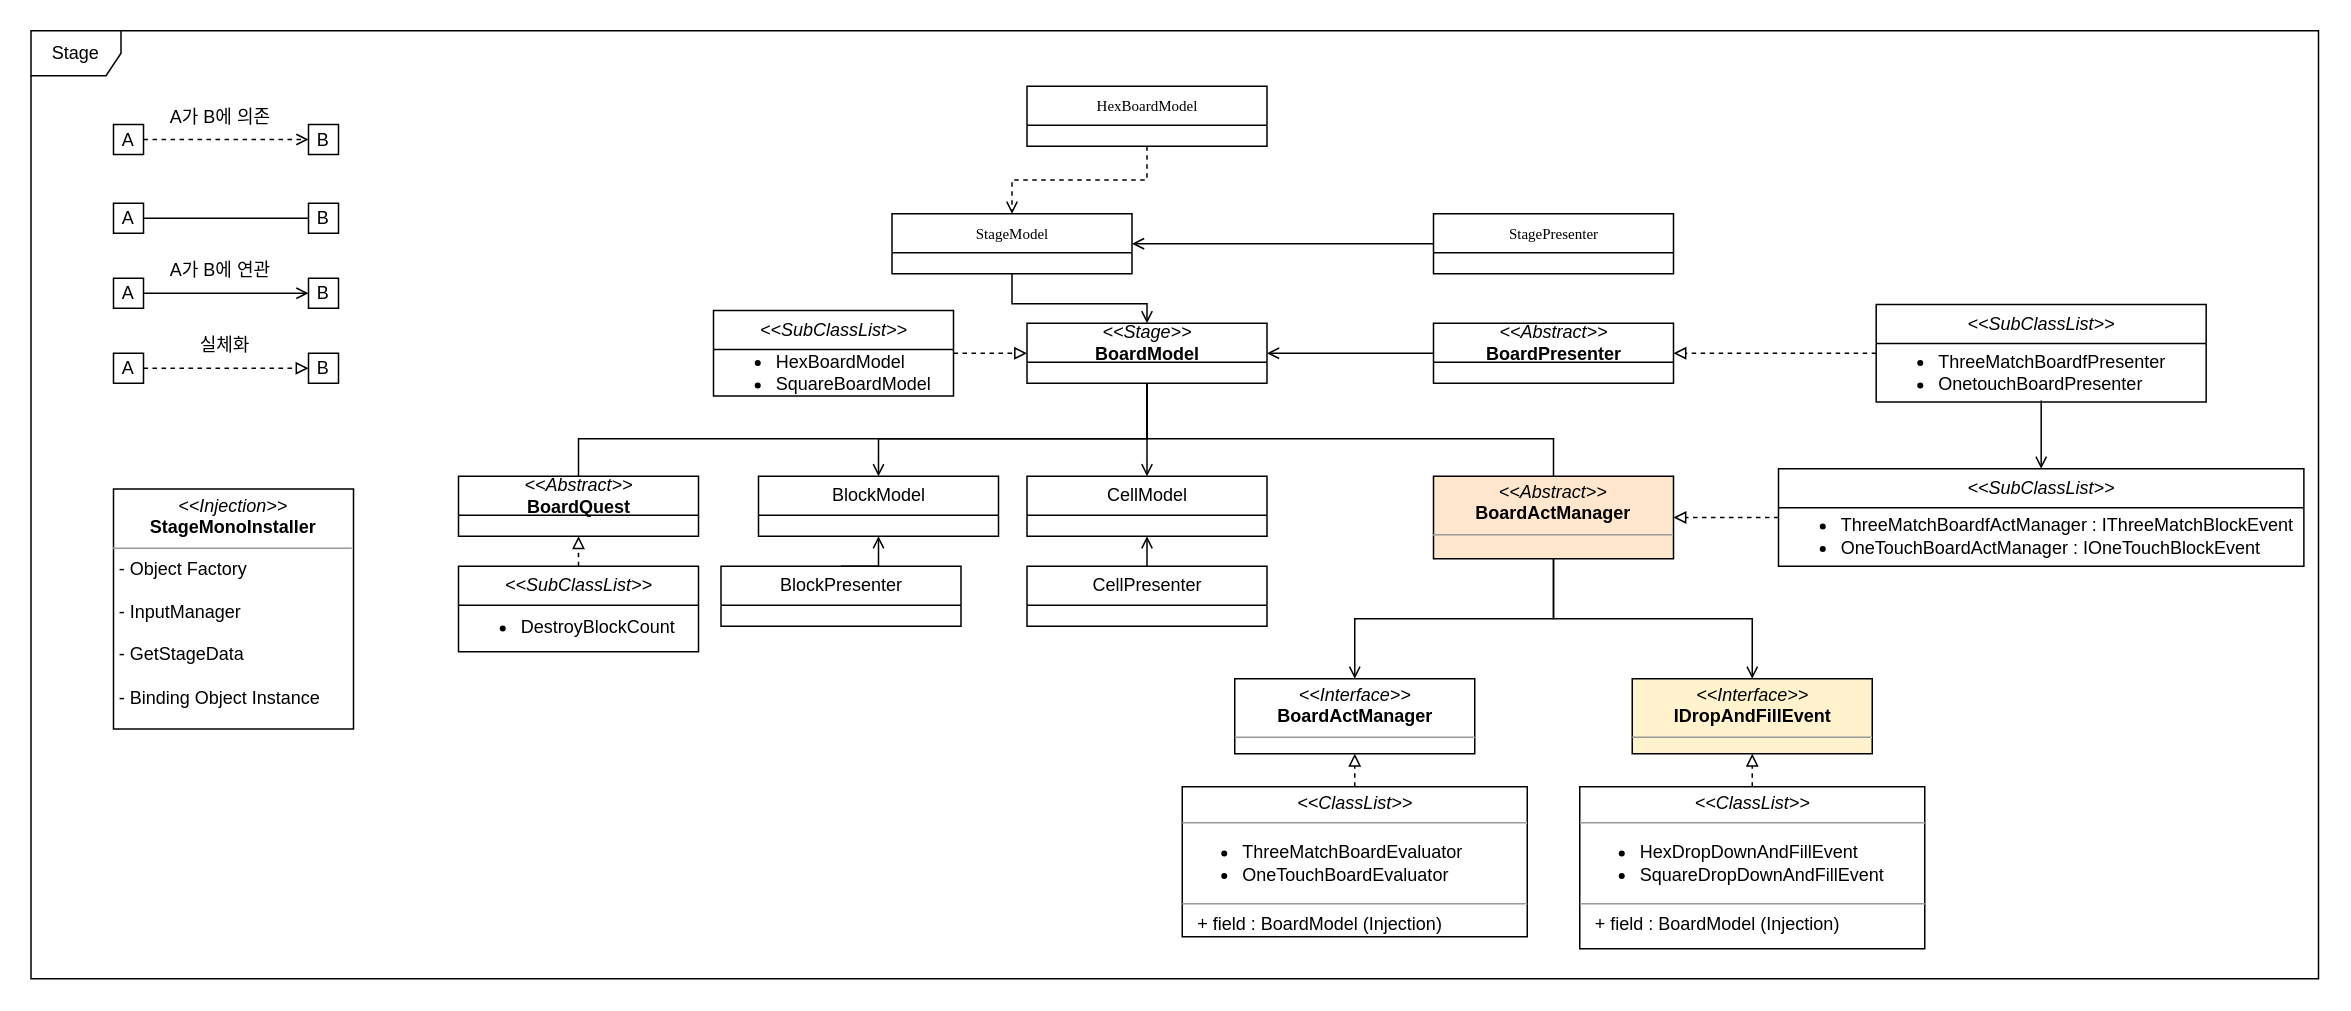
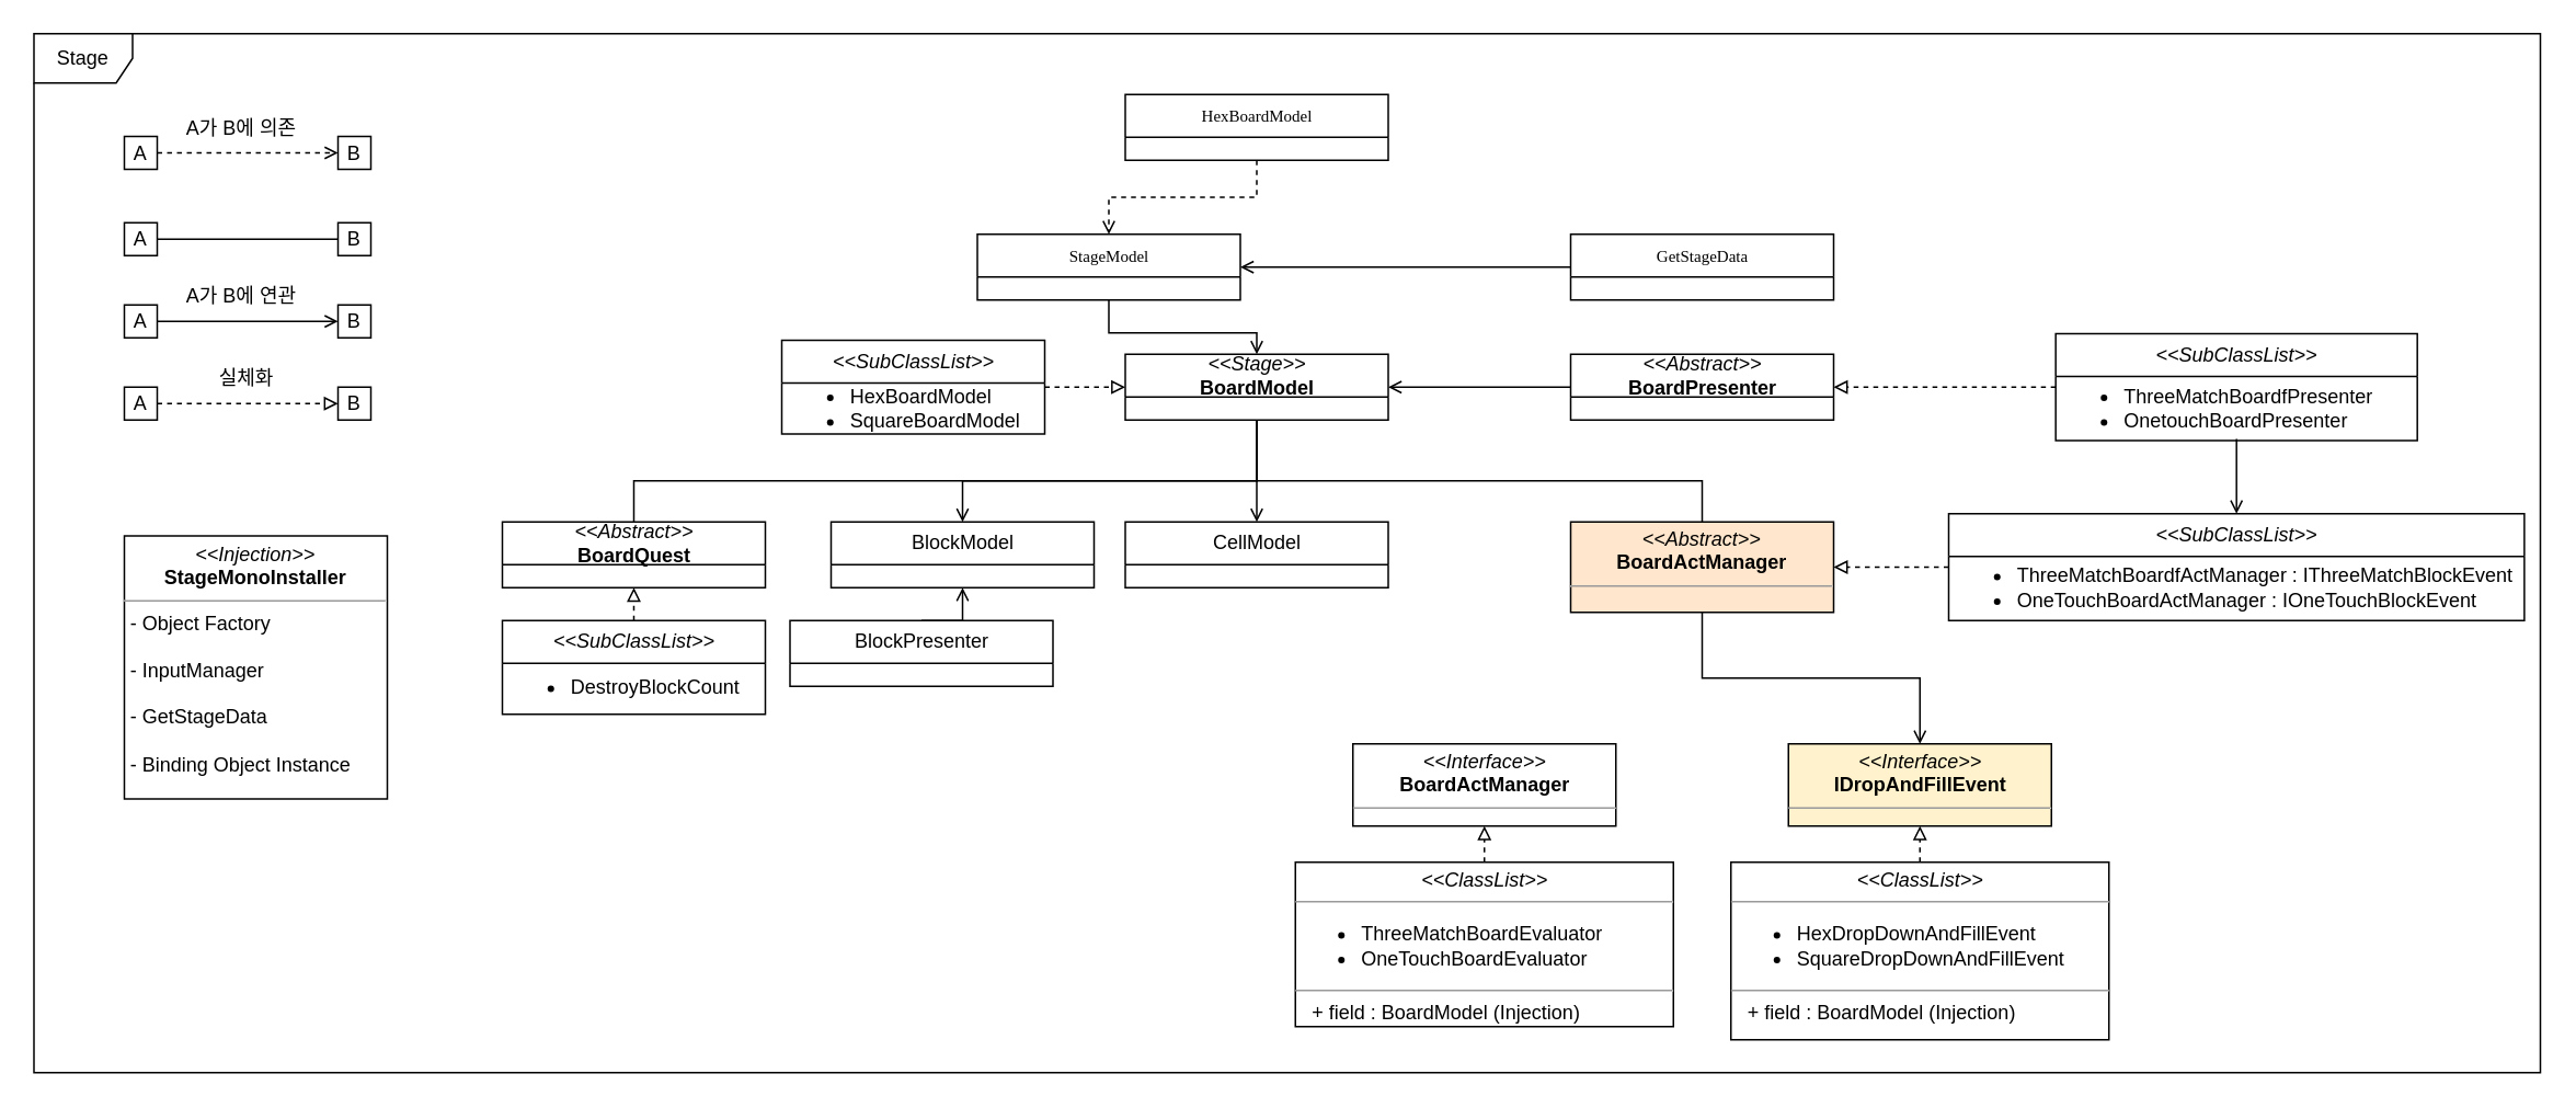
- <mxCell id="10" value="StagePresenter" style="swimlane;html=1;fontStyle=0;childLayout=stackLayout;horizontal=1;startSize=26;fillColor=none;horizontalStack=0;resizeParent=1;resizeLast=0;collapsible=1;marginBottom=0;swimlaneFillColor=#ffffff;rounded=0;shadow=0;comic=0;labelBackgroundColor=none;strokeWidth=1;fontFamily=Verdana;fontSize=10;align=center;" parent="1" vertex="1"><mxGeometry x="955" y="142" width="160" height="40" as="geometry" /></mxCell>
+ <mxCell id="10" value="GetStageData" style="swimlane;html=1;fontStyle=0;childLayout=stackLayout;horizontal=1;startSize=26;fillColor=none;horizontalStack=0;resizeParent=1;resizeLast=0;collapsible=1;marginBottom=0;swimlaneFillColor=#ffffff;rounded=0;shadow=0;comic=0;labelBackgroundColor=none;strokeWidth=1;fontFamily=Verdana;fontSize=10;align=center;" parent="1" vertex="1"><mxGeometry x="955" y="142" width="160" height="40" as="geometry" /></mxCell>
- <mxCell id="19" style="edgeStyle=orthogonalEdgeStyle;rounded=0;orthogonalLoop=1;jettySize=auto;html=1;exitX=0.5;exitY=0;exitDx=0;exitDy=0;entryX=0.5;entryY=1;entryDx=0;entryDy=0;startArrow=none;startFill=0;endArrow=open;endFill=0;strokeColor=default;" parent="1" source="20" target="15" edge="1"><mxGeometry relative="1" as="geometry" /></mxCell>
- <mxCell id="20" value="&lt;font face=&quot;Helvetica&quot;&gt;&lt;span style=&quot;font-size: 12px;&quot;&gt;CellPresenter&lt;/span&gt;&lt;/font&gt;" style="swimlane;html=1;fontStyle=0;childLayout=stackLayout;horizontal=1;startSize=26;fillColor=none;horizontalStack=0;resizeParent=1;resizeLast=0;collapsible=1;marginBottom=0;swimlaneFillColor=#ffffff;rounded=0;shadow=0;comic=0;labelBackgroundColor=none;strokeWidth=1;fontFamily=Verdana;fontSize=10;align=center;" parent="1" vertex="1"><mxGeometry x="684" y="377" width="160" height="40" as="geometry" /></mxCell>
- <mxCell id="35" style="edgeStyle=orthogonalEdgeStyle;rounded=0;orthogonalLoop=1;jettySize=auto;html=1;exitX=0.5;exitY=1;exitDx=0;exitDy=0;entryX=0.5;entryY=0;entryDx=0;entryDy=0;startArrow=none;startFill=0;endArrow=open;endFill=0;strokeColor=default;" parent="1" source="37" target="13" edge="1"><mxGeometry relative="1" as="geometry" /></mxCell>
